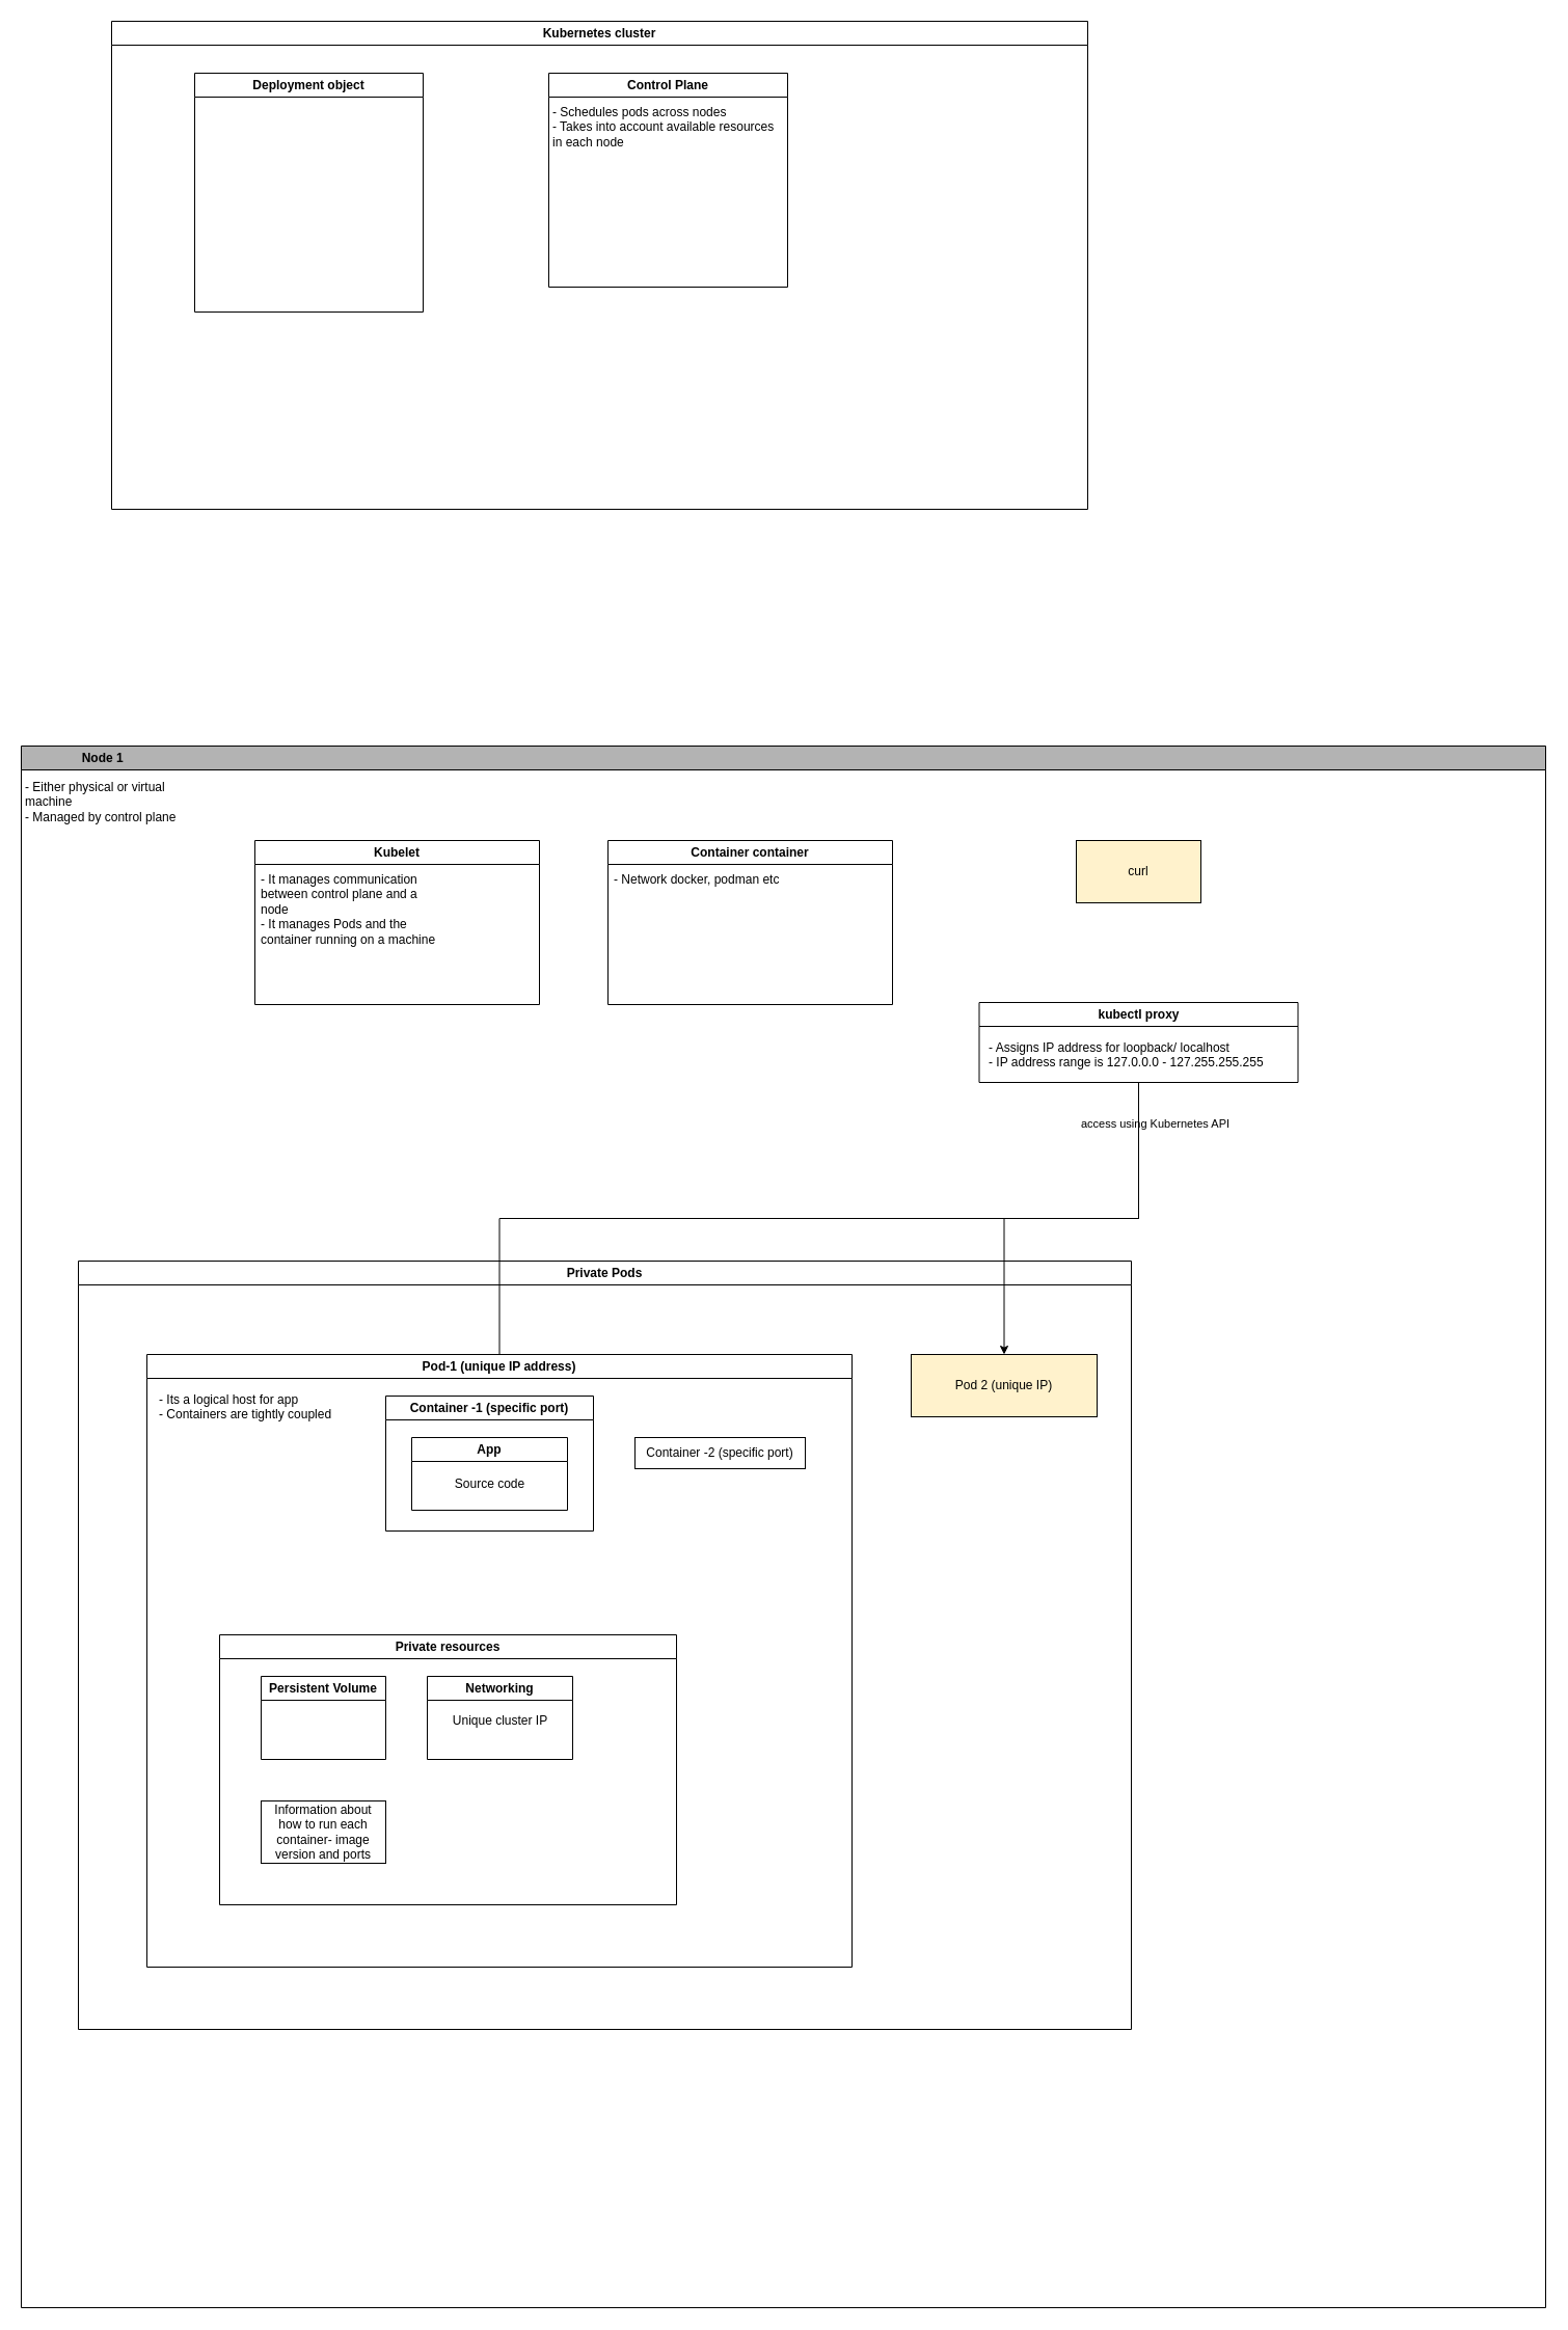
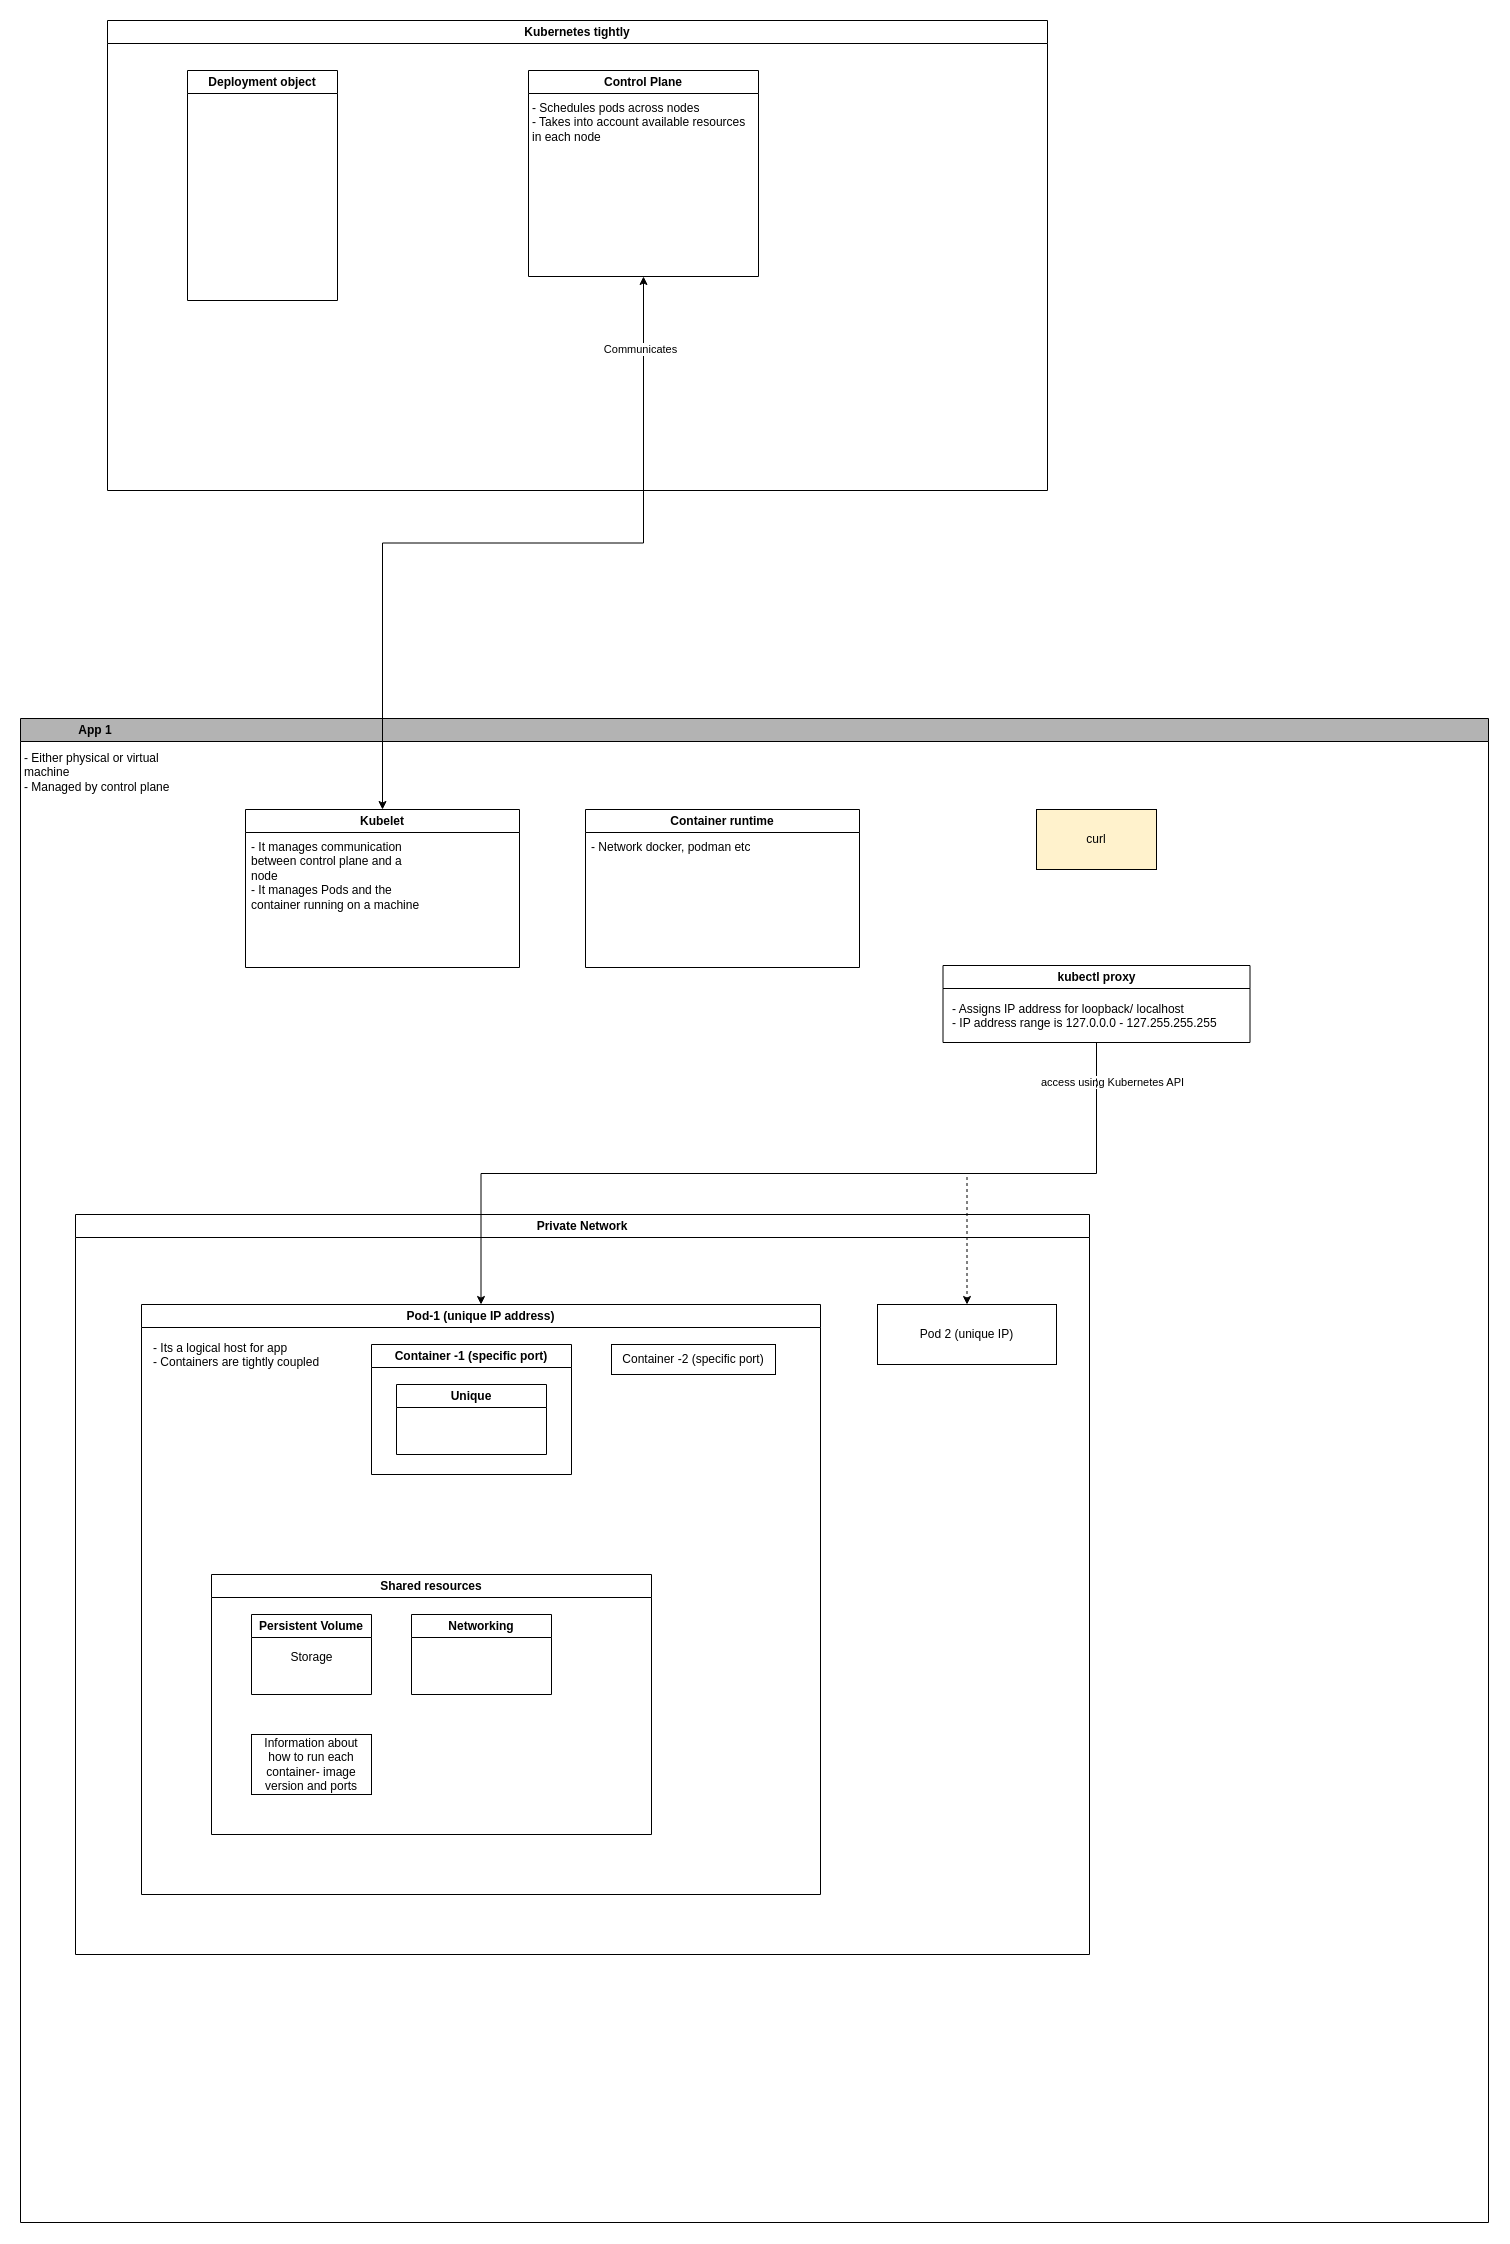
- <mxCell id="2" value="Kubernetes cluster" style="swimlane;whiteSpace=wrap;html=1;" vertex="1" parent="1"><mxGeometry x="107" y="20" width="940" height="470" as="geometry" /></mxCell>
+ <mxCell id="2" value="Kubernetes tightly" style="swimlane;whiteSpace=wrap;html=1;" vertex="1" parent="1"><mxGeometry x="107" y="20" width="940" height="470" as="geometry" /></mxCell>
- <mxCell id="3" value="Deployment object" style="swimlane;whiteSpace=wrap;html=1;" vertex="1" parent="2"><mxGeometry x="80" y="50" width="220" height="230" as="geometry" /></mxCell>
+ <mxCell id="3" value="Deployment object" style="swimlane;whiteSpace=wrap;html=1;" vertex="1" parent="2"><mxGeometry x="80" y="50" width="150" height="230" as="geometry" /></mxCell>
+ <mxCell id="32" style="edgeStyle=orthogonalEdgeStyle;rounded=0;orthogonalLoop=1;jettySize=auto;html=1;exitX=0.5;exitY=1;exitDx=0;exitDy=0;startArrow=classic;startFill=1;" edge="1" parent="1" source="4" target="8"><mxGeometry relative="1" as="geometry" /></mxCell>
+ <mxCell id="33" value="Communicates" style="edgeLabel;html=1;align=center;verticalAlign=middle;resizable=0;points=[];" vertex="1" connectable="0" parent="32"><mxGeometry x="-0.821" y="-4" relative="1" as="geometry"><mxPoint y="1" as="offset" /></mxGeometry></mxCell>
- <mxCell id="6" value="&lt;blockquote&gt;&amp;nbsp;&amp;nbsp;&amp;nbsp;&amp;nbsp; Node 1&lt;/blockquote&gt;" style="swimlane;whiteSpace=wrap;html=1;align=left;fillColor=#B3B3B3;" vertex="1" parent="1"><mxGeometry x="20" y="718" width="1468" height="1504" as="geometry"><mxRectangle x="-395" y="888" width="139" height="26" as="alternateBounds" /></mxGeometry></mxCell>
+ <mxCell id="6" value="&lt;blockquote&gt;&amp;nbsp;&amp;nbsp;&amp;nbsp;&amp;nbsp; App 1&lt;/blockquote&gt;" style="swimlane;whiteSpace=wrap;html=1;align=left;fillColor=#B3B3B3;" vertex="1" parent="1"><mxGeometry x="20" y="718" width="1468" height="1504" as="geometry"><mxRectangle x="-395" y="888" width="139" height="26" as="alternateBounds" /></mxGeometry></mxCell>
- <mxCell id="10" value="Container container" style="swimlane;whiteSpace=wrap;html=1;startSize=23;" vertex="1" parent="6"><mxGeometry x="565" y="91" width="274" height="158" as="geometry" /></mxCell>
+ <mxCell id="10" value="Container runtime" style="swimlane;whiteSpace=wrap;html=1;startSize=23;" vertex="1" parent="6"><mxGeometry x="565" y="91" width="274" height="158" as="geometry" /></mxCell>
- <mxCell id="12" value="Private Pods" style="swimlane;whiteSpace=wrap;html=1;" vertex="1" parent="6"><mxGeometry x="55" y="496" width="1014" height="740" as="geometry" /></mxCell>
+ <mxCell id="12" value="Private Network" style="swimlane;whiteSpace=wrap;html=1;" vertex="1" parent="6"><mxGeometry x="55" y="496" width="1014" height="740" as="geometry" /></mxCell>
- <mxCell id="29" style="edgeStyle=orthogonalEdgeStyle;rounded=0;orthogonalLoop=1;jettySize=auto;html=1;" edge="1" parent="6" source="30" target="13"><mxGeometry relative="1" as="geometry" /></mxCell>
+ <mxCell id="29" style="edgeStyle=orthogonalEdgeStyle;rounded=0;orthogonalLoop=1;jettySize=auto;html=1;dashed=1;" edge="1" parent="6" source="30" target="13"><mxGeometry relative="1" as="geometry" /></mxCell>
- <mxCell id="27" style="edgeStyle=orthogonalEdgeStyle;rounded=0;orthogonalLoop=1;jettySize=auto;html=1;entryX=0.5;entryY=0;entryDx=0;entryDy=0;exitX=0.5;exitY=1;exitDx=0;exitDy=0;endArrow=none;" edge="1" parent="6" source="30" target="14"><mxGeometry relative="1" as="geometry" /></mxCell>
+ <mxCell id="27" style="edgeStyle=orthogonalEdgeStyle;rounded=0;orthogonalLoop=1;jettySize=auto;html=1;entryX=0.5;entryY=0;entryDx=0;entryDy=0;exitX=0.5;exitY=1;exitDx=0;exitDy=0;" edge="1" parent="6" source="30" target="14"><mxGeometry relative="1" as="geometry" /></mxCell>
- <mxCell id="13" value="Pod 2 (unique IP)" style="rounded=0;whiteSpace=wrap;html=1;fillColor=#fff2cc;" vertex="1" parent="12"><mxGeometry x="802" y="90" width="179" height="60" as="geometry" /></mxCell>
+ <mxCell id="13" value="Pod 2 (unique IP)" style="rounded=0;whiteSpace=wrap;html=1;" vertex="1" parent="12"><mxGeometry x="802" y="90" width="179" height="60" as="geometry" /></mxCell>
- <mxCell id="16" value="App" style="swimlane;whiteSpace=wrap;html=1;startSize=23;" vertex="1" parent="15"><mxGeometry x="25" y="40" width="150" height="70" as="geometry"><mxRectangle x="25" y="40" width="60" height="30" as="alternateBounds" /></mxGeometry></mxCell>
+ <mxCell id="16" value="Unique" style="swimlane;whiteSpace=wrap;html=1;startSize=23;" vertex="1" parent="15"><mxGeometry x="25" y="40" width="150" height="70" as="geometry"><mxRectangle x="25" y="40" width="60" height="30" as="alternateBounds" /></mxGeometry></mxCell>
- <mxCell id="18" value="Container -2 (specific port)" style="rounded=0;whiteSpace=wrap;html=1;" vertex="1" parent="14"><mxGeometry x="470" y="80" width="164" height="30" as="geometry" /></mxCell>
+ <mxCell id="18" value="Container -2 (specific port)" style="rounded=0;whiteSpace=wrap;html=1;" vertex="1" parent="14"><mxGeometry x="470" y="40" width="164" height="30" as="geometry" /></mxCell>
- <mxCell id="17" value="Source code" style="text;html=1;align=center;verticalAlign=middle;resizable=0;points=[];autosize=1;strokeColor=none;fillColor=none;" vertex="1" parent="16"><mxGeometry x="30" y="30" width="90" height="30" as="geometry" /></mxCell>
- <mxCell id="19" value="Private resources" style="swimlane;whiteSpace=wrap;html=1;" vertex="1" parent="14"><mxGeometry x="70" y="270" width="440" height="260" as="geometry" /></mxCell>
+ <mxCell id="19" value="Shared resources" style="swimlane;whiteSpace=wrap;html=1;" vertex="1" parent="14"><mxGeometry x="70" y="270" width="440" height="260" as="geometry" /></mxCell>
+ <mxCell id="21" value="Storage" style="text;html=1;align=center;verticalAlign=middle;resizable=0;points=[];autosize=1;strokeColor=none;fillColor=none;" vertex="1" parent="20"><mxGeometry x="25" y="28" width="70" height="30" as="geometry" /></mxCell>
- <mxCell id="23" value="Unique cluster IP" style="text;html=1;align=center;verticalAlign=middle;resizable=0;points=[];autosize=1;strokeColor=none;fillColor=none;" vertex="1" parent="22"><mxGeometry x="10" y="28" width="120" height="30" as="geometry" /></mxCell>
